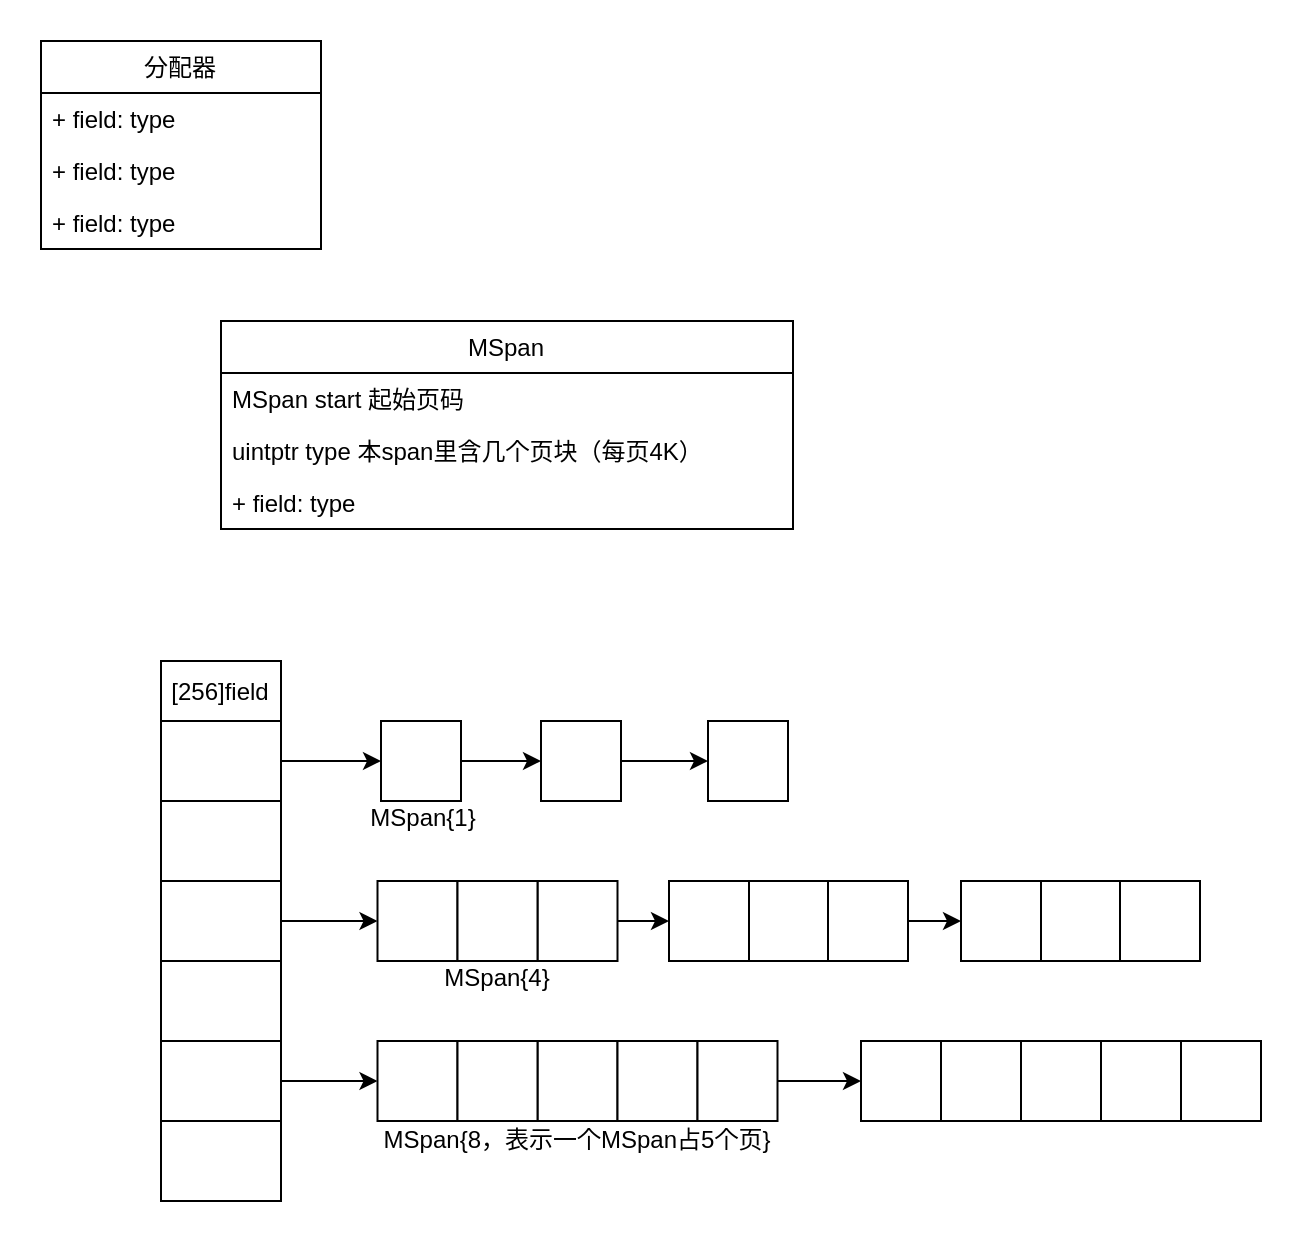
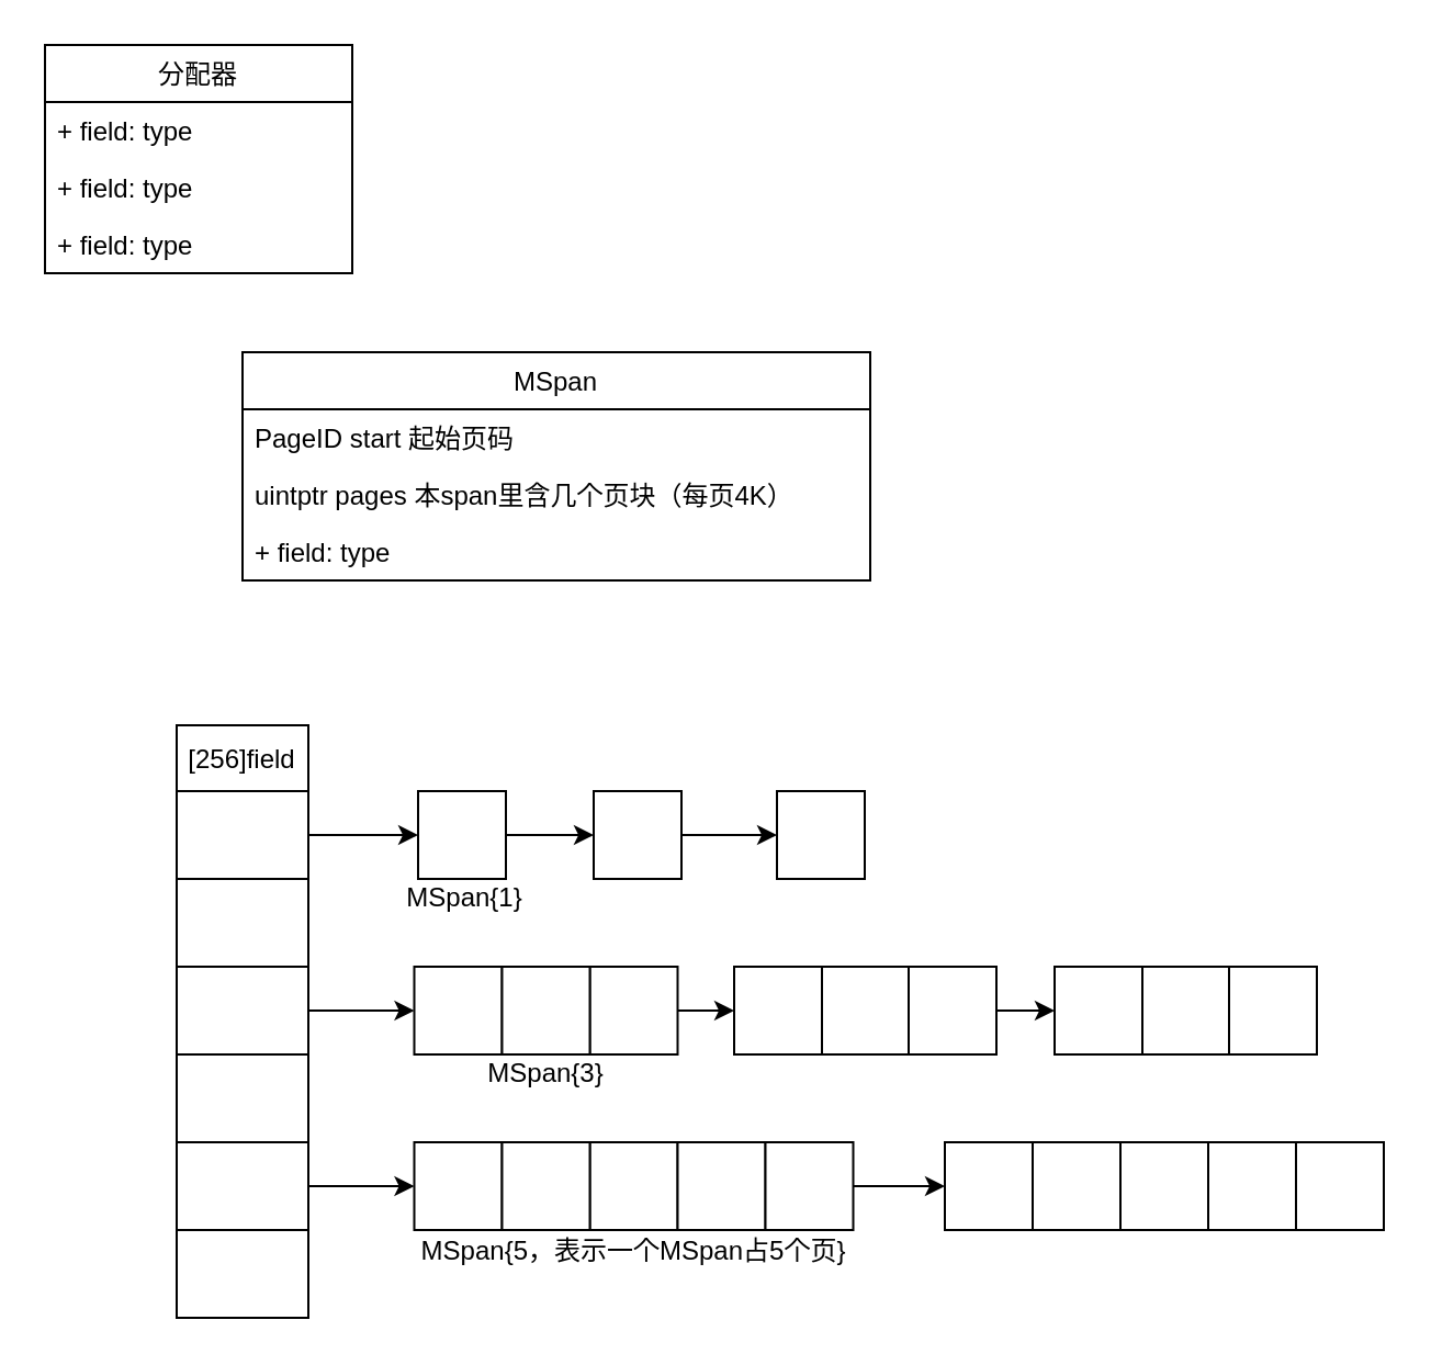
- <mxCell id="7" value="MSpan start 起始页码" style="text;strokeColor=none;fillColor=none;align=left;verticalAlign=top;spacingLeft=4;spacingRight=4;overflow=hidden;rotatable=0;points=[[0,0.5],[1,0.5]];portConstraint=eastwest;" vertex="1" parent="6"><mxGeometry y="26" width="286" height="26" as="geometry" /></mxCell>
+ <mxCell id="7" value="PageID start 起始页码" style="text;strokeColor=none;fillColor=none;align=left;verticalAlign=top;spacingLeft=4;spacingRight=4;overflow=hidden;rotatable=0;points=[[0,0.5],[1,0.5]];portConstraint=eastwest;" vertex="1" parent="6"><mxGeometry y="26" width="286" height="26" as="geometry" /></mxCell>
- <mxCell id="8" value="uintptr type 本span里含几个页块（每页4K）" style="text;strokeColor=none;fillColor=none;align=left;verticalAlign=top;spacingLeft=4;spacingRight=4;overflow=hidden;rotatable=0;points=[[0,0.5],[1,0.5]];portConstraint=eastwest;" vertex="1" parent="6"><mxGeometry y="52" width="286" height="26" as="geometry" /></mxCell>
+ <mxCell id="8" value="uintptr pages 本span里含几个页块（每页4K）" style="text;strokeColor=none;fillColor=none;align=left;verticalAlign=top;spacingLeft=4;spacingRight=4;overflow=hidden;rotatable=0;points=[[0,0.5],[1,0.5]];portConstraint=eastwest;" vertex="1" parent="6"><mxGeometry y="52" width="286" height="26" as="geometry" /></mxCell>
- <mxCell id="54" value="MSpan{4}" style="text;html=1;align=center;verticalAlign=middle;resizable=0;points=[];autosize=1;strokeColor=none;fillColor=none;" vertex="1" parent="1"><mxGeometry x="208.25" y="474" width="80" height="30" as="geometry" /></mxCell>
+ <mxCell id="54" value="MSpan{3}" style="text;html=1;align=center;verticalAlign=middle;resizable=0;points=[];autosize=1;strokeColor=none;fillColor=none;" vertex="1" parent="1"><mxGeometry x="208.25" y="474" width="80" height="30" as="geometry" /></mxCell>
- <mxCell id="53" value="MSpan{8，表示一个MSpan占5个页}" style="text;html=1;align=center;verticalAlign=middle;resizable=0;points=[];autosize=1;strokeColor=none;fillColor=none;" vertex="1" parent="1"><mxGeometry x="178.25" y="555" width="220" height="30" as="geometry" /></mxCell>
+ <mxCell id="53" value="MSpan{5，表示一个MSpan占5个页}" style="text;html=1;align=center;verticalAlign=middle;resizable=0;points=[];autosize=1;strokeColor=none;fillColor=none;" vertex="1" parent="1"><mxGeometry x="178.25" y="555" width="220" height="30" as="geometry" /></mxCell>
